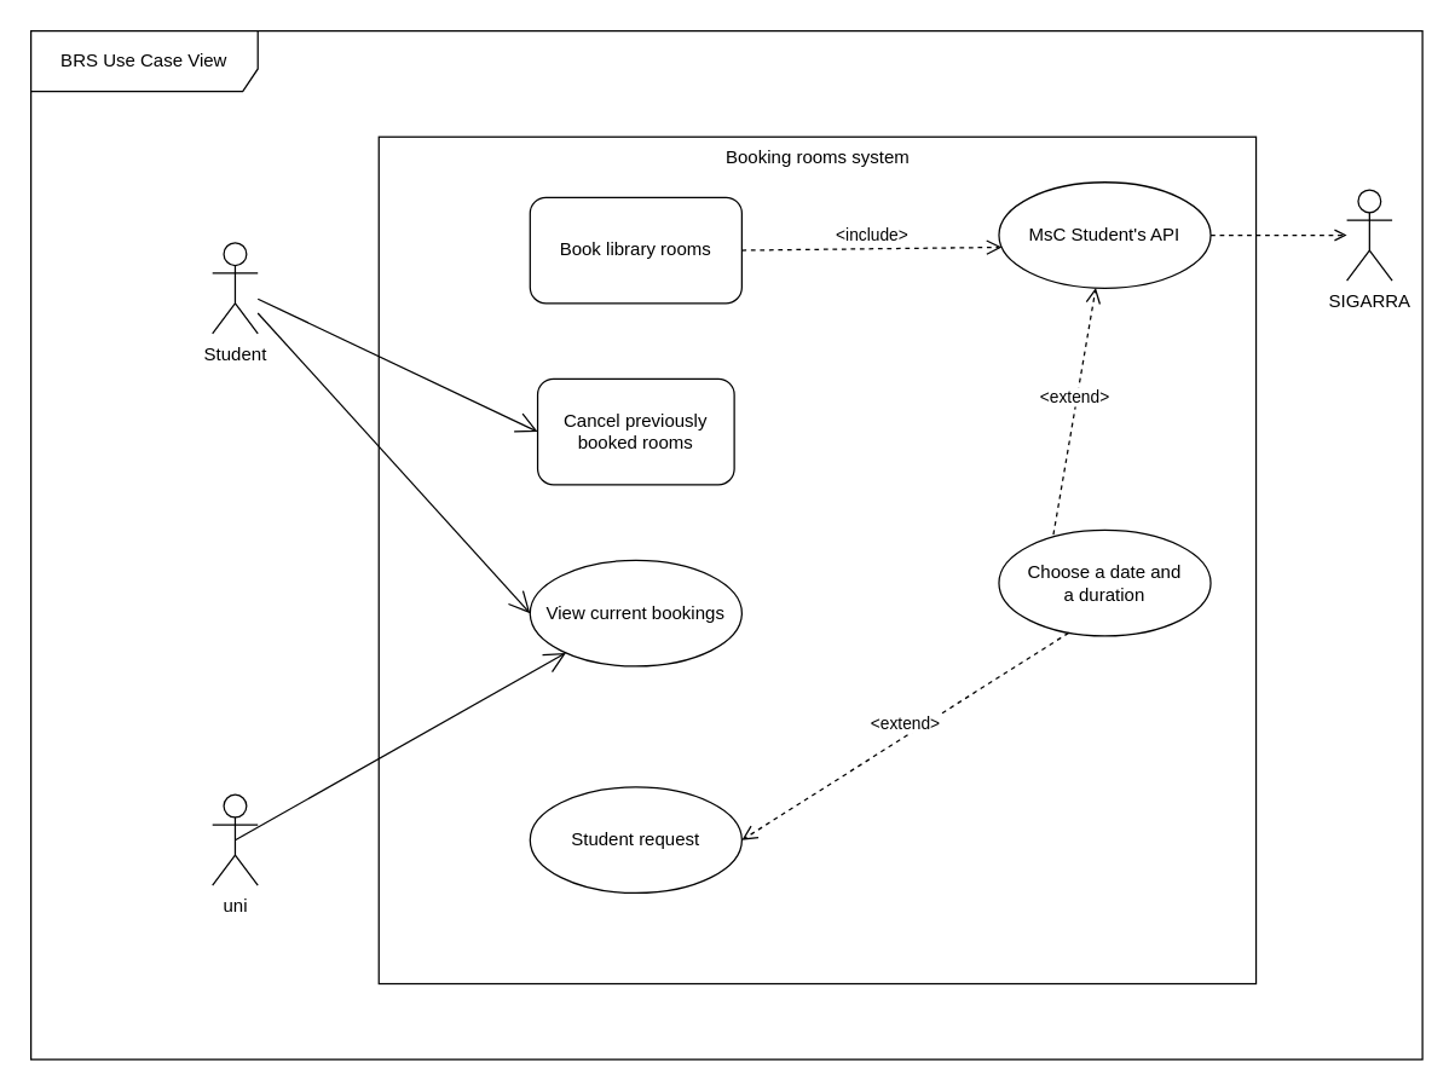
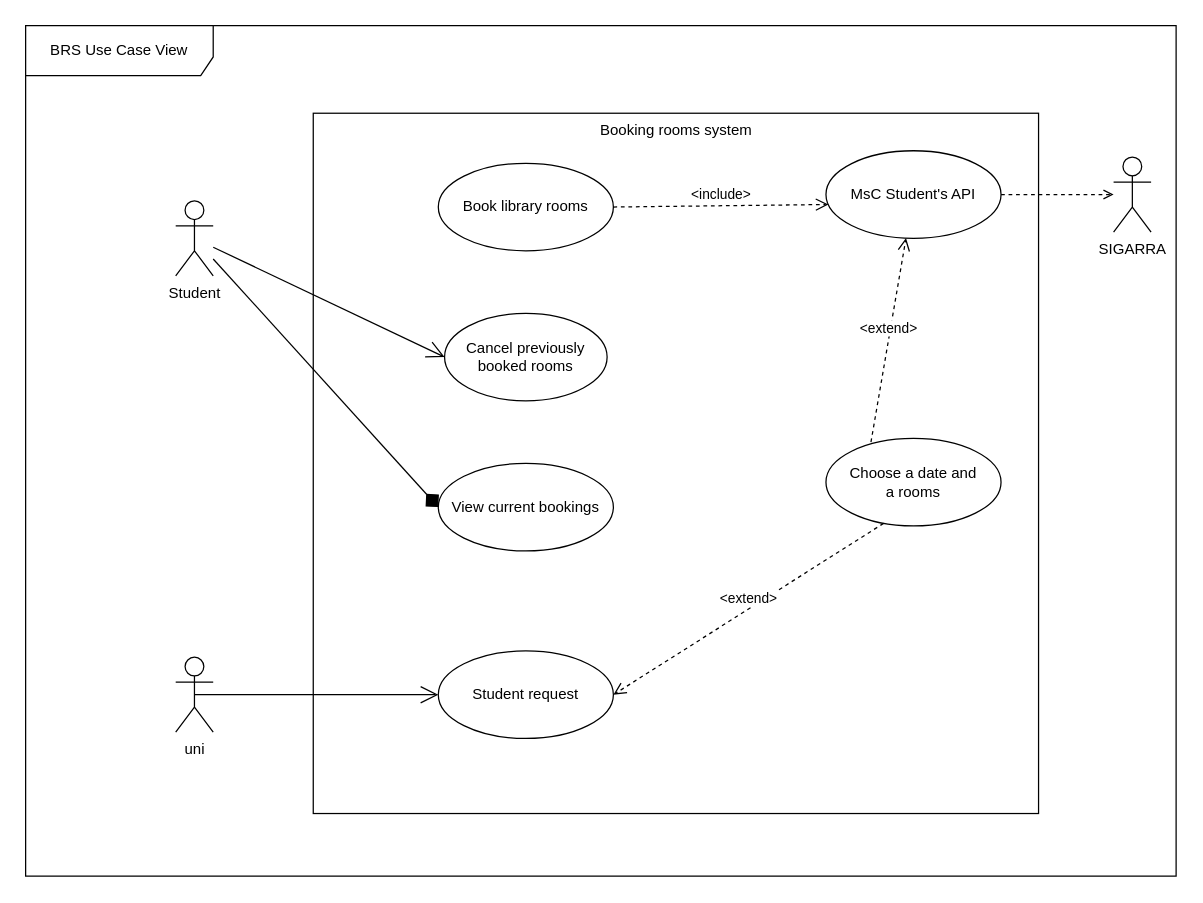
- <mxCell id="7" value="Book library rooms" style="whiteSpace=wrap;html=1;rounded=1;" parent="1" vertex="1"><mxGeometry x="350" y="130" width="140" height="70" as="geometry" /></mxCell>
+ <mxCell id="7" value="Book library rooms" style="ellipse;whiteSpace=wrap;html=1;" parent="1" vertex="1"><mxGeometry x="350" y="130" width="140" height="70" as="geometry" /></mxCell>
- <mxCell id="8" value="Cancel previously booked rooms" style="whiteSpace=wrap;html=1;rounded=1;" parent="1" vertex="1"><mxGeometry x="355" y="250" width="130" height="70" as="geometry" /></mxCell>
+ <mxCell id="8" value="Cancel previously booked rooms" style="ellipse;whiteSpace=wrap;html=1;" parent="1" vertex="1"><mxGeometry x="355" y="250" width="130" height="70" as="geometry" /></mxCell>
- <mxCell id="11" value="Choose a date and&lt;br&gt;a duration" style="ellipse;whiteSpace=wrap;html=1;" parent="1" vertex="1"><mxGeometry x="660" y="350" width="140" height="70" as="geometry" /></mxCell>
+ <mxCell id="11" value="Choose a date and&lt;br&gt;a rooms" style="ellipse;whiteSpace=wrap;html=1;" parent="1" vertex="1"><mxGeometry x="660" y="350" width="140" height="70" as="geometry" /></mxCell>
- <mxCell id="15" value="" style="endArrow=open;endFill=1;endSize=12;html=1;rounded=0;entryX=0;entryY=0.5;entryDx=0;entryDy=0;" parent="1" source="5" target="6" edge="1"><mxGeometry width="160" relative="1" as="geometry"><mxPoint x="190" y="208.585" as="sourcePoint" /><mxPoint x="371.214" y="191.489" as="targetPoint" /></mxGeometry></mxCell>
+ <mxCell id="15" value="" style="endArrow=diamond;endFill=1;endSize=12;html=1;rounded=0;entryX=0;entryY=0.5;entryDx=0;entryDy=0;" parent="1" source="5" target="6" edge="1"><mxGeometry width="160" relative="1" as="geometry"><mxPoint x="190" y="208.585" as="sourcePoint" /><mxPoint x="371.214" y="191.489" as="targetPoint" /></mxGeometry></mxCell>
- <mxCell id="16" value="" style="endArrow=open;endFill=1;endSize=12;html=1;rounded=0;exitX=0.5;exitY=0.5;exitDx=0;exitDy=0;exitPerimeter=0;" parent="1" source="4" target="6" edge="1"><mxGeometry width="160" relative="1" as="geometry"><mxPoint x="200" y="218.585" as="sourcePoint" /><mxPoint x="381.214" y="201.489" as="targetPoint" /></mxGeometry></mxCell>
+ <mxCell id="16" value="" style="endArrow=open;endFill=1;endSize=12;html=1;rounded=0;exitX=0.5;exitY=0.5;exitDx=0;exitDy=0;exitPerimeter=0;entryX=0;entryY=0.5;entryDx=0;entryDy=0;" parent="1" source="4" target="9" edge="1"><mxGeometry width="160" relative="1" as="geometry"><mxPoint x="200" y="218.585" as="sourcePoint" /><mxPoint x="381.214" y="201.489" as="targetPoint" /></mxGeometry></mxCell>
